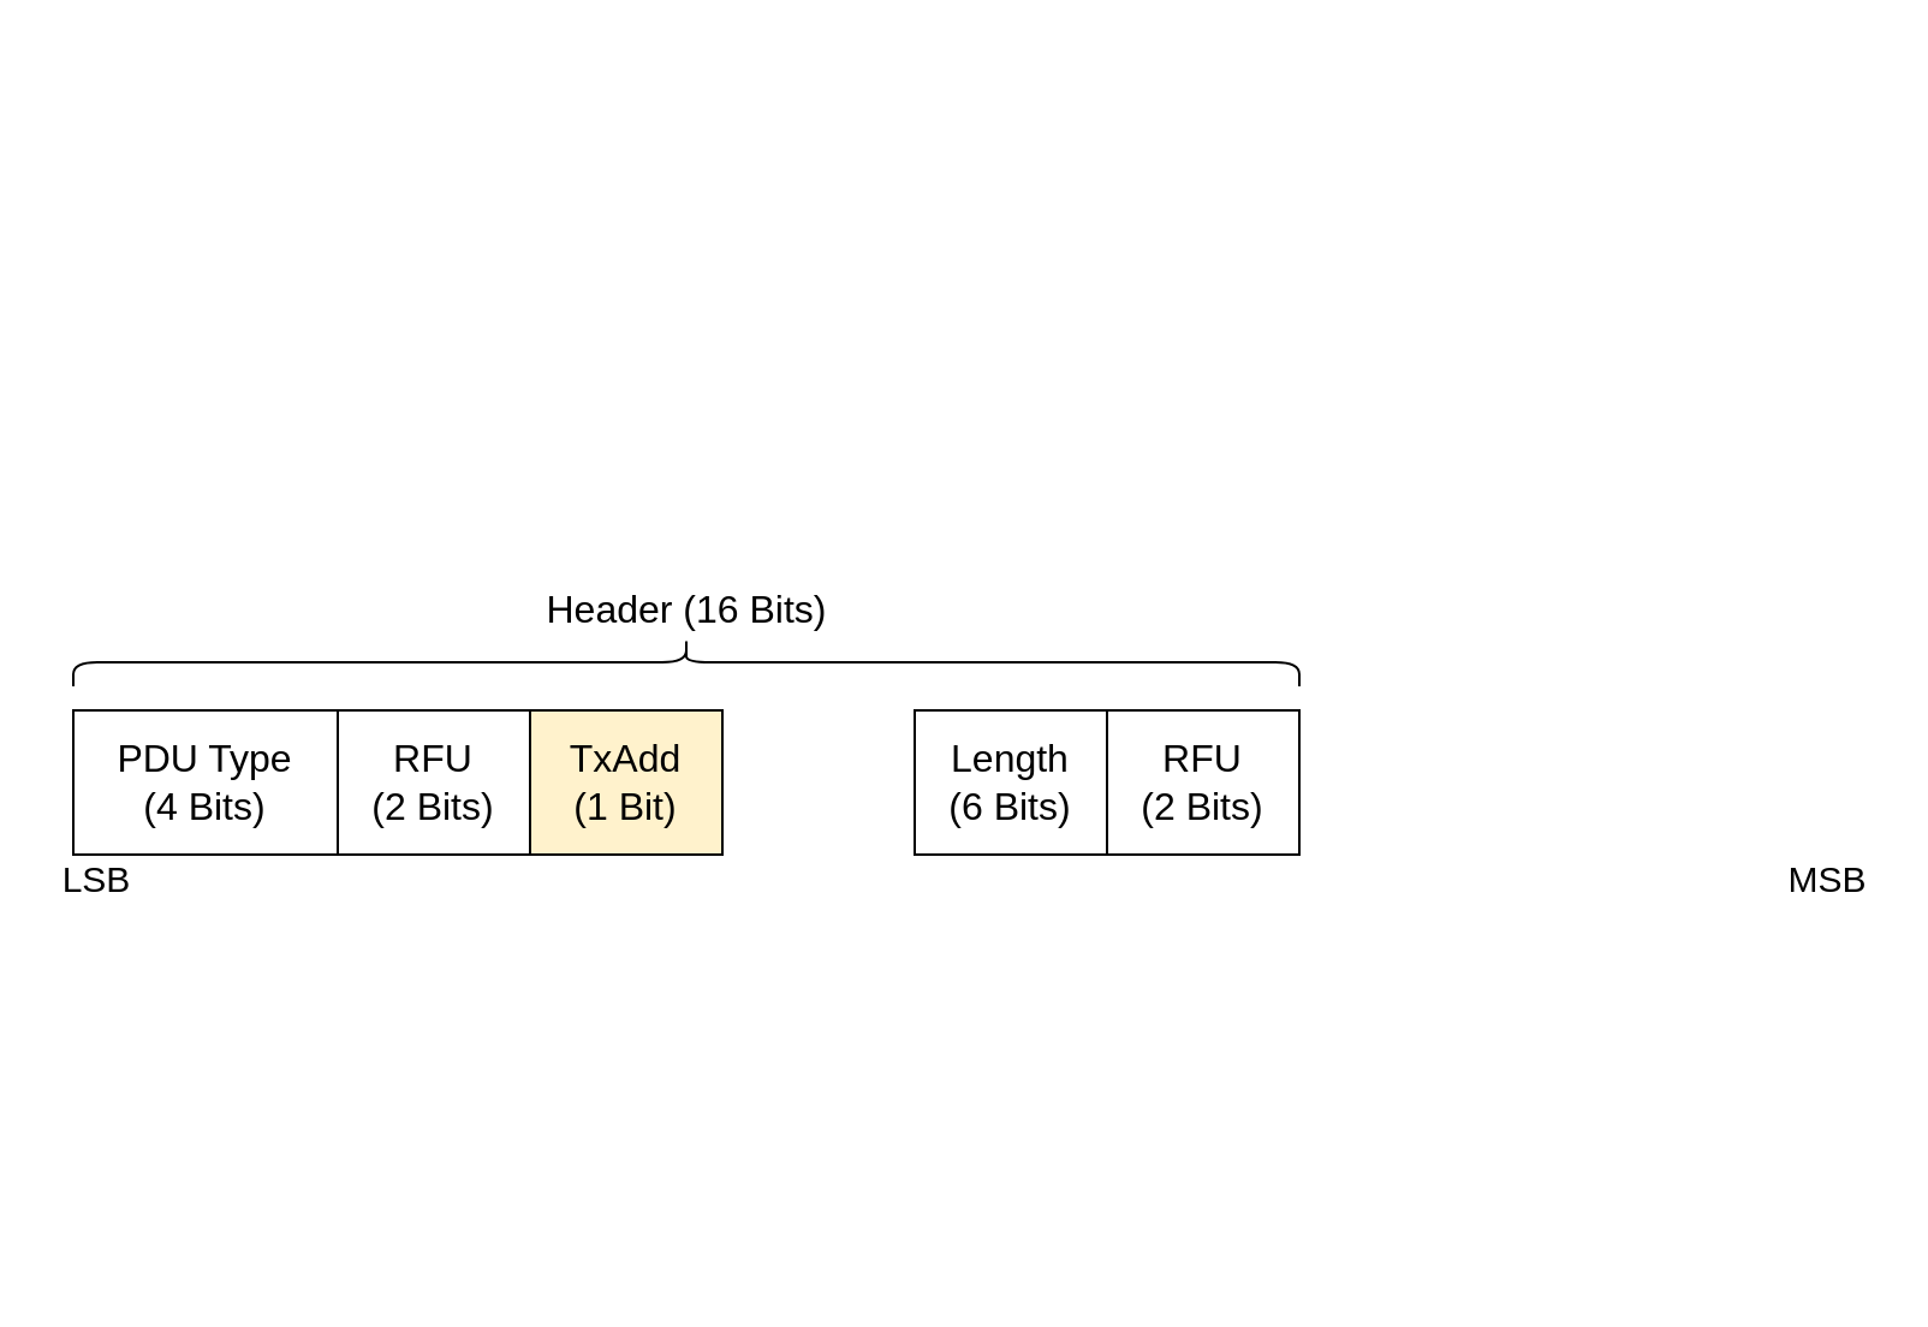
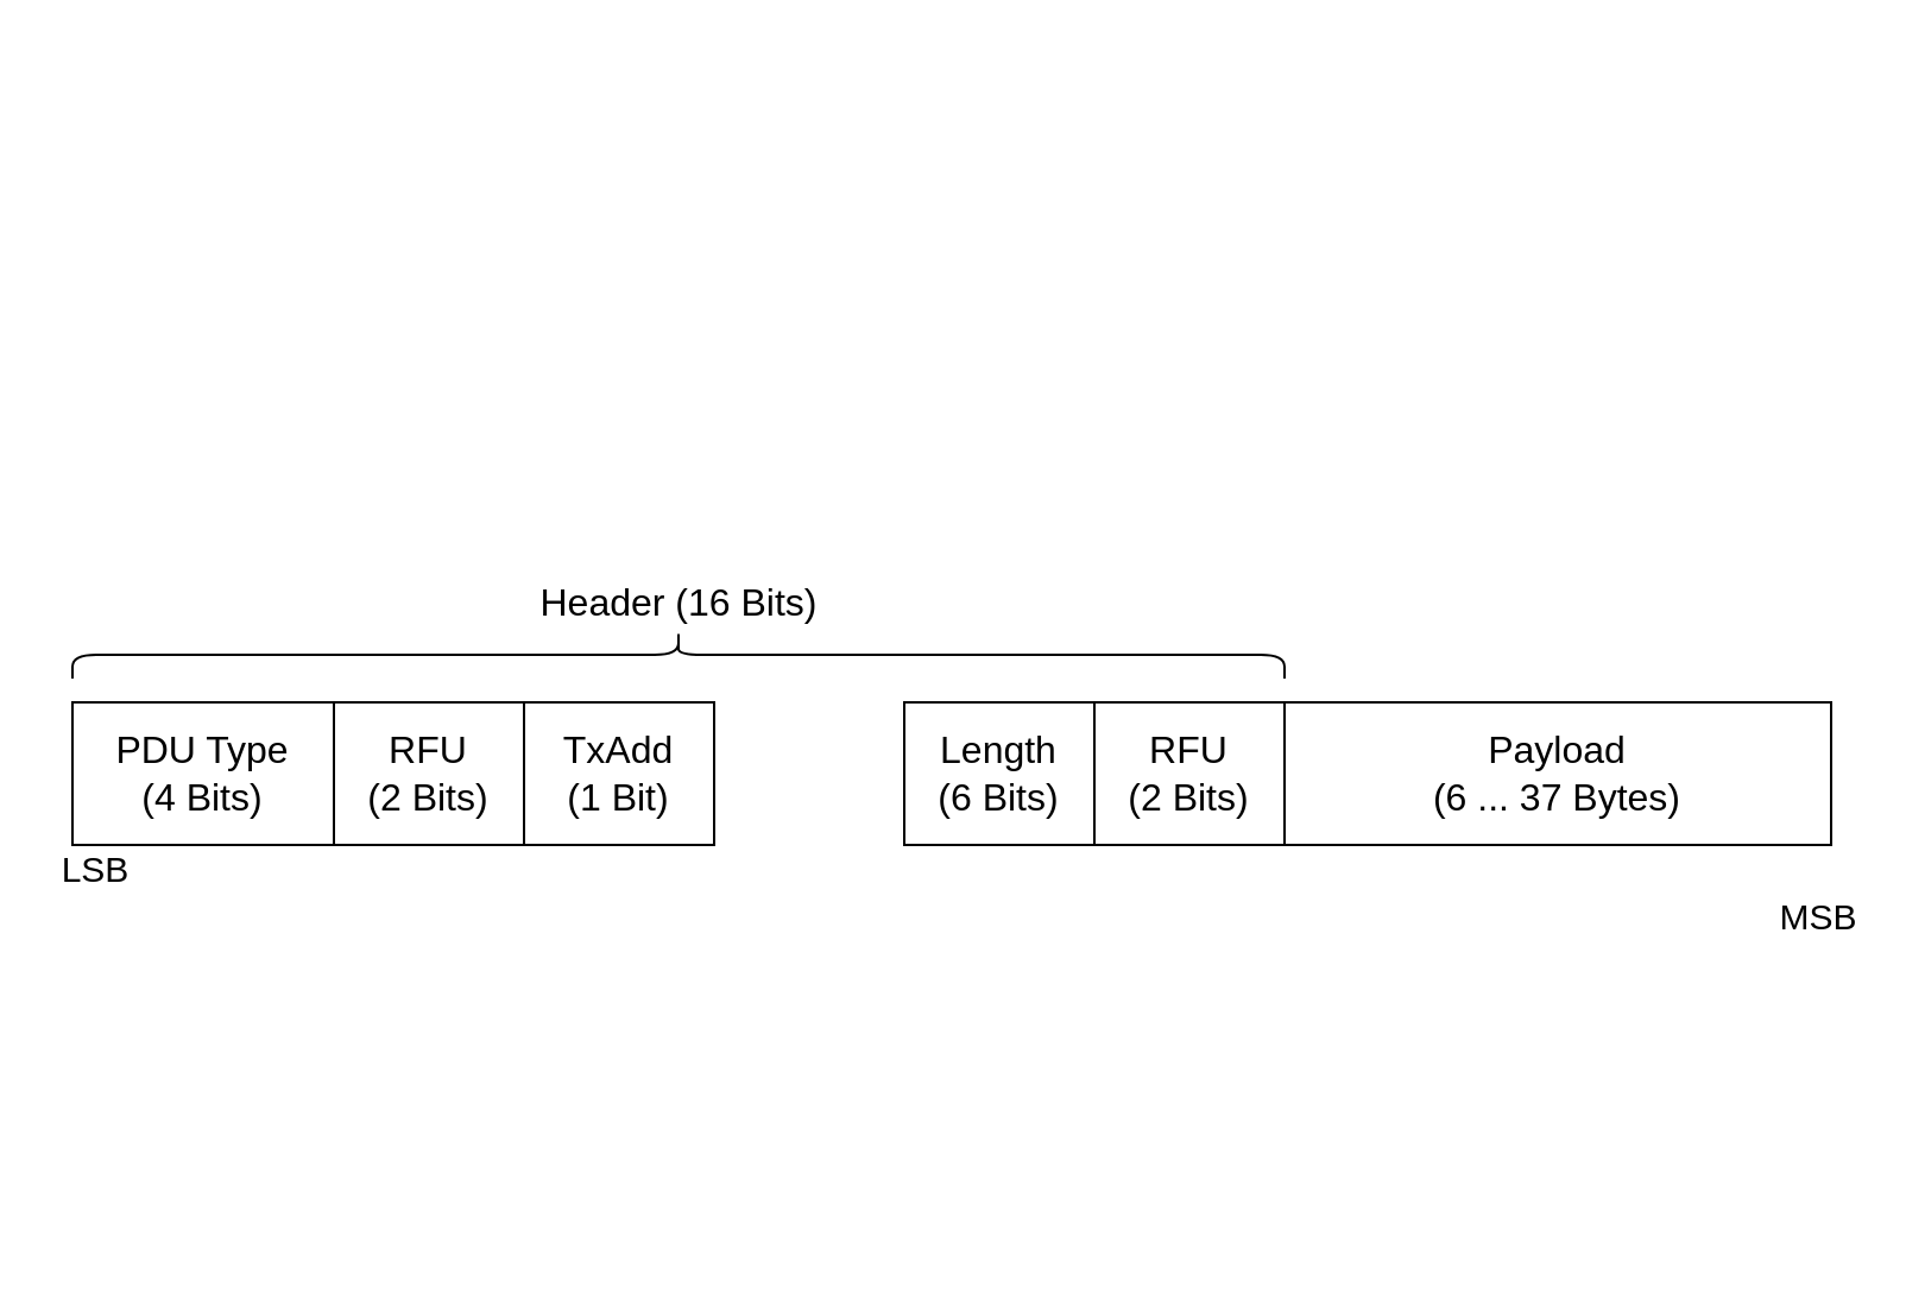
- <mxCell id="7" value="&lt;font style=&quot;font-size: 16px&quot;&gt;TxAdd&lt;br&gt;(1 Bit)&lt;/font&gt;" style="rounded=0;whiteSpace=wrap;html=1;fillColor=#fff2cc;" parent="1" vertex="1"><mxGeometry x="220" y="295" width="80" height="60" as="geometry" /></mxCell>
+ <mxCell id="7" value="&lt;font style=&quot;font-size: 16px&quot;&gt;TxAdd&lt;br&gt;(1 Bit)&lt;/font&gt;" style="rounded=0;whiteSpace=wrap;html=1;" parent="1" vertex="1"><mxGeometry x="220" y="295" width="80" height="60" as="geometry" /></mxCell>
+ <mxCell id="6" value="&lt;font style=&quot;font-size: 16px&quot;&gt;Payload&lt;br&gt;(6 ... 37 Bytes)&lt;br&gt;&lt;/font&gt;" style="rounded=0;whiteSpace=wrap;html=1;" parent="1" vertex="1"><mxGeometry x="540" y="295" width="230" height="60" as="geometry" /></mxCell>
- <mxCell id="4" value="MSB" style="text;html=1;strokeColor=none;fillColor=none;align=center;verticalAlign=middle;whiteSpace=wrap;rounded=0;fontSize=15;" parent="1" vertex="1"><mxGeometry x="740" y="355" width="40" height="20" as="geometry" /></mxCell>
+ <mxCell id="4" value="MSB" style="text;html=1;strokeColor=none;fillColor=none;align=center;verticalAlign=middle;whiteSpace=wrap;rounded=0;fontSize=15;" parent="1" vertex="1"><mxGeometry x="745" y="375" width="40" height="20" as="geometry" /></mxCell>
